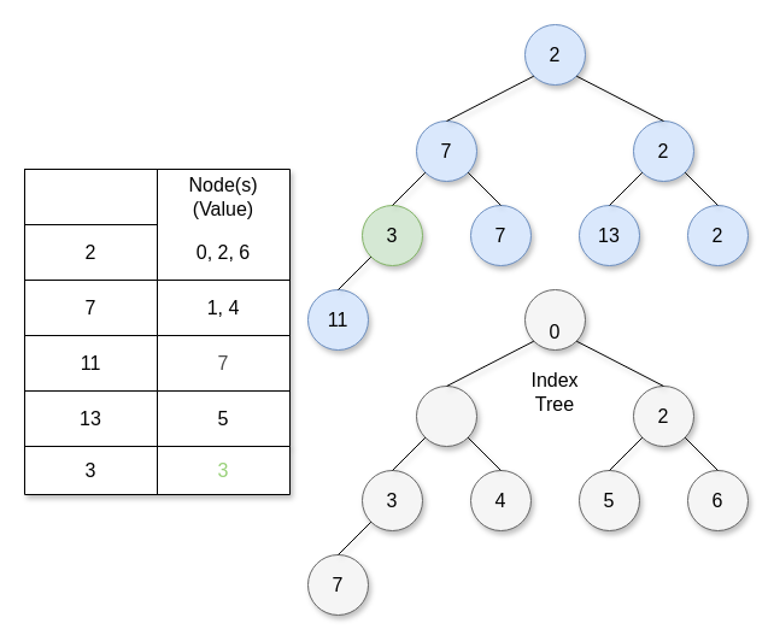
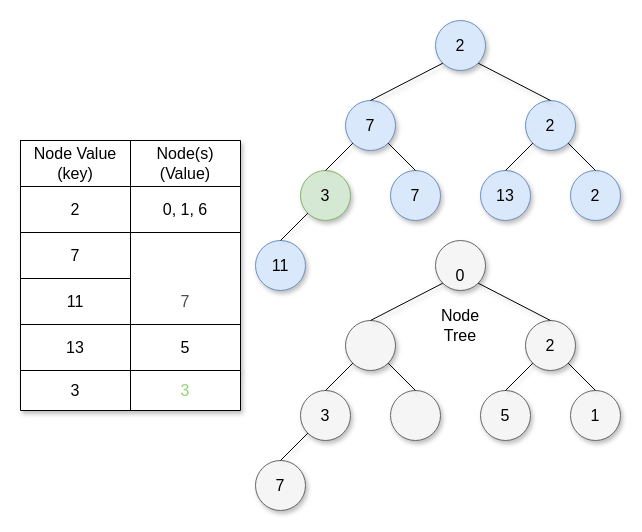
+ <mxCell id="4" value="Node Value&lt;br style=&quot;font-size: 16px;&quot;&gt;(key)" style="shape=partialRectangle;html=1;whiteSpace=wrap;connectable=0;overflow=hidden;fillColor=none;top=0;left=0;bottom=0;right=0;fontSize=16;shadow=1;sketch=0;" vertex="1" parent="3"><mxGeometry width="110" height="46" as="geometry" /></mxCell>
- <mxCell id="8" value="0, 2, 6" style="shape=partialRectangle;html=1;whiteSpace=wrap;connectable=0;overflow=hidden;fillColor=none;top=0;left=0;bottom=0;right=0;fontSize=16;shadow=1;sketch=0;" vertex="1" parent="6"><mxGeometry x="110" width="110" height="46" as="geometry" /></mxCell>
+ <mxCell id="8" value="0, 1, 6" style="shape=partialRectangle;html=1;whiteSpace=wrap;connectable=0;overflow=hidden;fillColor=none;top=0;left=0;bottom=0;right=0;fontSize=16;shadow=1;sketch=0;" vertex="1" parent="6"><mxGeometry x="110" width="110" height="46" as="geometry" /></mxCell>
- <mxCell id="11" value="1, 4" style="shape=partialRectangle;html=1;whiteSpace=wrap;connectable=0;overflow=hidden;fillColor=none;top=0;left=0;bottom=0;right=0;fontSize=16;shadow=1;sketch=0;" vertex="1" parent="9"><mxGeometry x="110" width="110" height="46" as="geometry" /></mxCell>
- <mxCell id="57" value="Index Tree" style="text;html=1;strokeColor=none;fillColor=none;align=center;verticalAlign=middle;whiteSpace=wrap;rounded=0;fontSize=16;shadow=1;sketch=0;" vertex="1" parent="1"><mxGeometry x="440" y="315" width="40" height="20" as="geometry" /></mxCell>
+ <mxCell id="57" value="Node Tree" style="text;html=1;strokeColor=none;fillColor=none;align=center;verticalAlign=middle;whiteSpace=wrap;rounded=0;fontSize=16;shadow=1;sketch=0;" vertex="1" parent="1"><mxGeometry x="440" y="315" width="40" height="20" as="geometry" /></mxCell>
- <mxCell id="42" value="4" style="text;html=1;align=center;verticalAlign=middle;whiteSpace=wrap;rounded=0;fontSize=16;shadow=1;sketch=0;" vertex="1" parent="1"><mxGeometry x="395" y="405" width="40" height="20" as="geometry" /></mxCell>
- <mxCell id="48" value="6" style="text;html=1;align=center;verticalAlign=middle;whiteSpace=wrap;rounded=0;fontSize=16;shadow=1;sketch=0;" vertex="1" parent="1"><mxGeometry x="575" y="405" width="40" height="20" as="geometry" /></mxCell>
+ <mxCell id="48" value="1" style="text;html=1;align=center;verticalAlign=middle;whiteSpace=wrap;rounded=0;fontSize=16;shadow=1;sketch=0;" vertex="1" parent="1"><mxGeometry x="575" y="405" width="40" height="20" as="geometry" /></mxCell>
